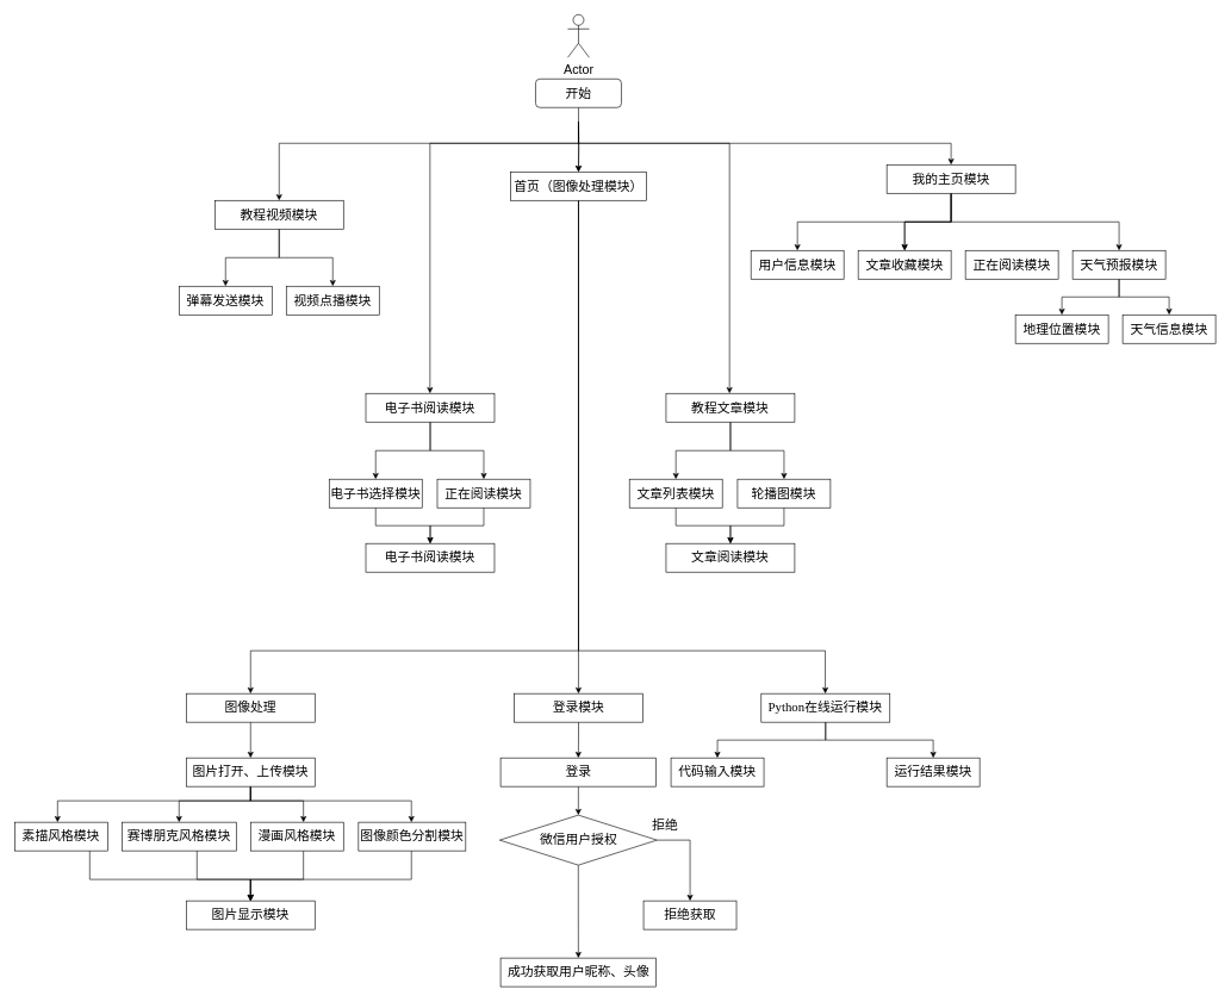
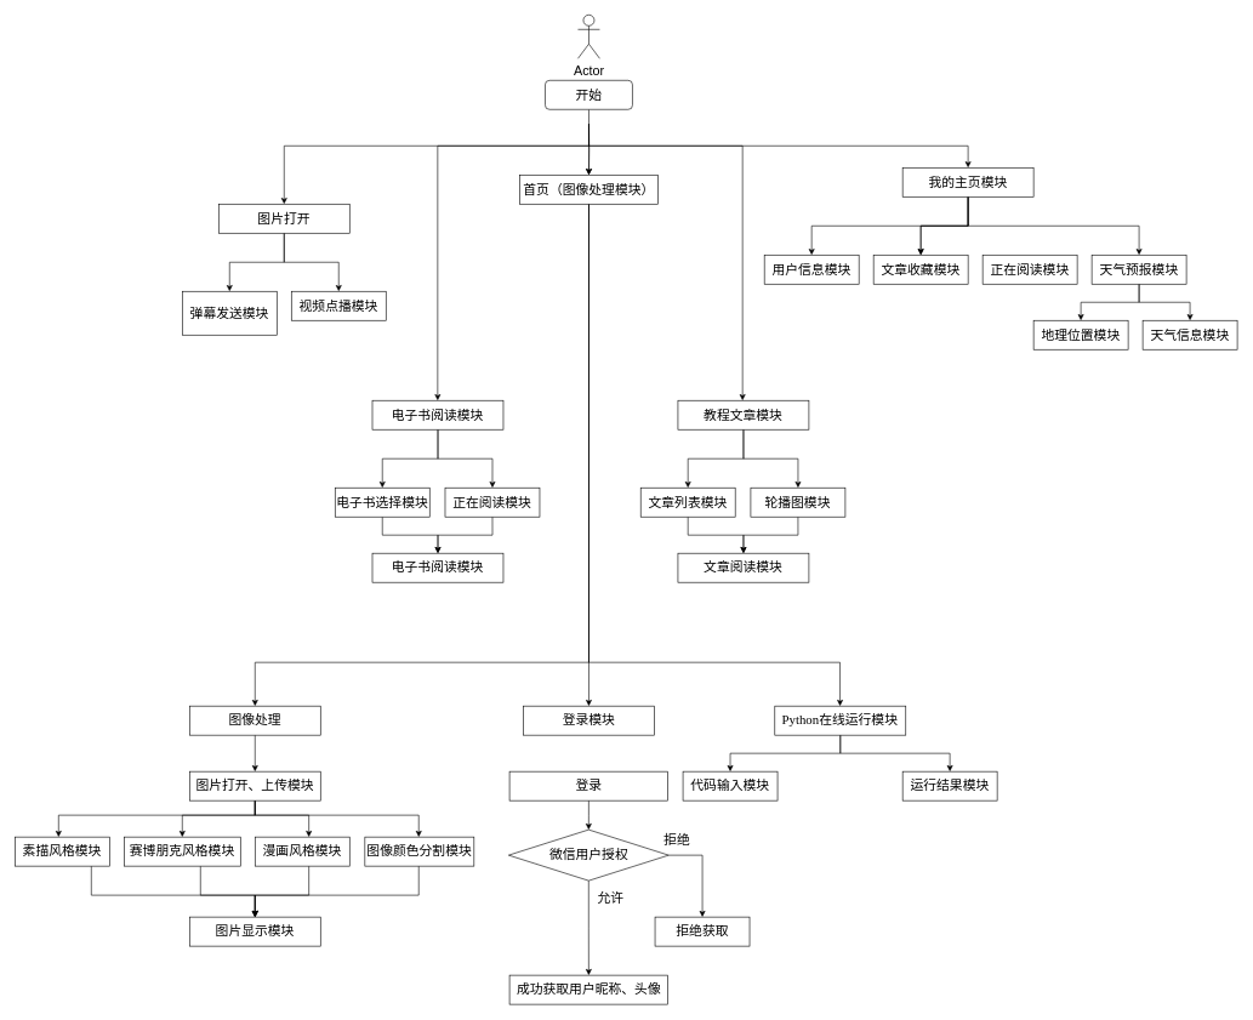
- <mxCell id="16" value="教程视频模块" style="rounded=0;whiteSpace=wrap;html=1;fontFamily=Verdana;fontSize=18;" vertex="1" parent="1"><mxGeometry x="300" y="280" width="180" height="40" as="geometry" /></mxCell>
+ <mxCell id="16" value="图片打开" style="rounded=0;whiteSpace=wrap;html=1;fontFamily=Verdana;fontSize=18;" vertex="1" parent="1"><mxGeometry x="300" y="280" width="180" height="40" as="geometry" /></mxCell>
- <mxCell id="44" value="弹幕发送模块" style="rounded=0;whiteSpace=wrap;html=1;fontFamily=Verdana;fontSize=18;" vertex="1" parent="1"><mxGeometry x="250" y="400" width="130" height="40" as="geometry" /></mxCell>
+ <mxCell id="44" value="弹幕发送模块" style="rounded=0;whiteSpace=wrap;html=1;fontFamily=Verdana;fontSize=18;" vertex="1" parent="1"><mxGeometry x="250" y="400" width="130" height="60" as="geometry" /></mxCell>
- <mxCell id="30" style="edgeStyle=orthogonalEdgeStyle;rounded=0;orthogonalLoop=1;jettySize=auto;html=1;entryX=0.5;entryY=0;entryDx=0;entryDy=0;fontFamily=Verdana;fontSize=18;" edge="1" parent="1" source="31" target="33"><mxGeometry relative="1" as="geometry" /></mxCell>
+ <mxCell id="38" value="允许" style="text;html=1;strokeColor=none;fillColor=none;align=center;verticalAlign=middle;whiteSpace=wrap;rounded=0;fontFamily=Verdana;fontSize=18;" vertex="1" parent="1"><mxGeometry x="808.5" y="1220" width="60" height="30" as="geometry" /></mxCell>
